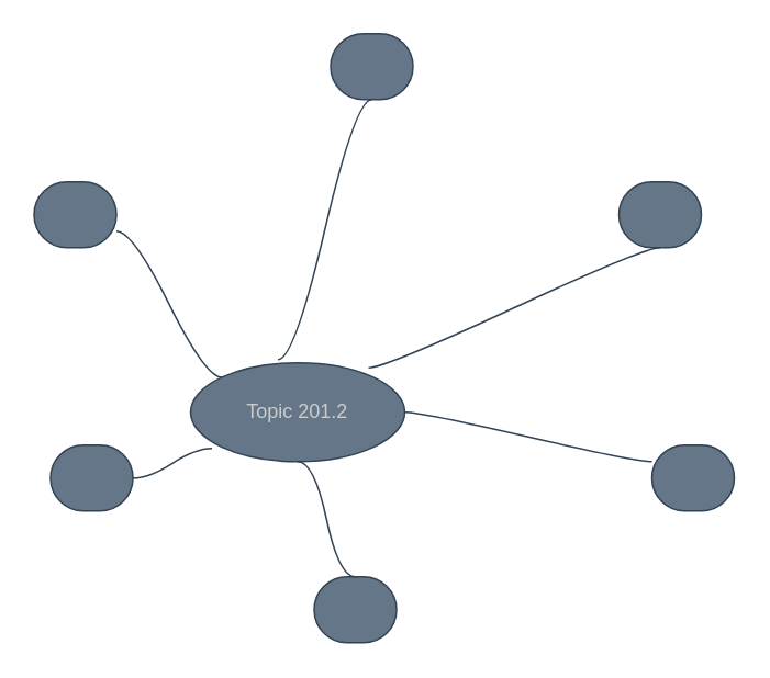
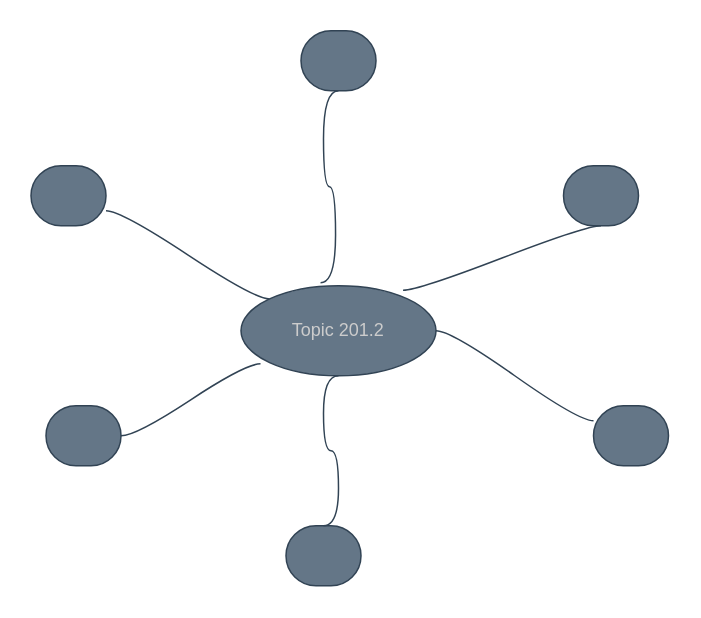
- <mxCell id="2" value="Topic 201.2" style="ellipse;whiteSpace=wrap;html=1;align=center;treeFolding=1;treeMoving=1;newEdgeStyle={&quot;edgeStyle&quot;:&quot;entityRelationEdgeStyle&quot;,&quot;startArrow&quot;:&quot;none&quot;,&quot;endArrow&quot;:&quot;none&quot;,&quot;segment&quot;:10,&quot;curved&quot;:1};fillColor=#647687;fontColor=#CCCCCC;strokeColor=#314354;" parent="1" vertex="1"><mxGeometry x="115" y="220" width="130" height="60" as="geometry" /></mxCell>
+ <mxCell id="2" value="Topic 201.2" style="ellipse;whiteSpace=wrap;html=1;align=center;treeFolding=1;treeMoving=1;newEdgeStyle={&quot;edgeStyle&quot;:&quot;entityRelationEdgeStyle&quot;,&quot;startArrow&quot;:&quot;none&quot;,&quot;endArrow&quot;:&quot;none&quot;,&quot;segment&quot;:10,&quot;curved&quot;:1};fillColor=#647687;fontColor=#CCCCCC;strokeColor=#314354;" parent="1" vertex="1"><mxGeometry x="160" y="190" width="130" height="60" as="geometry" /></mxCell>
